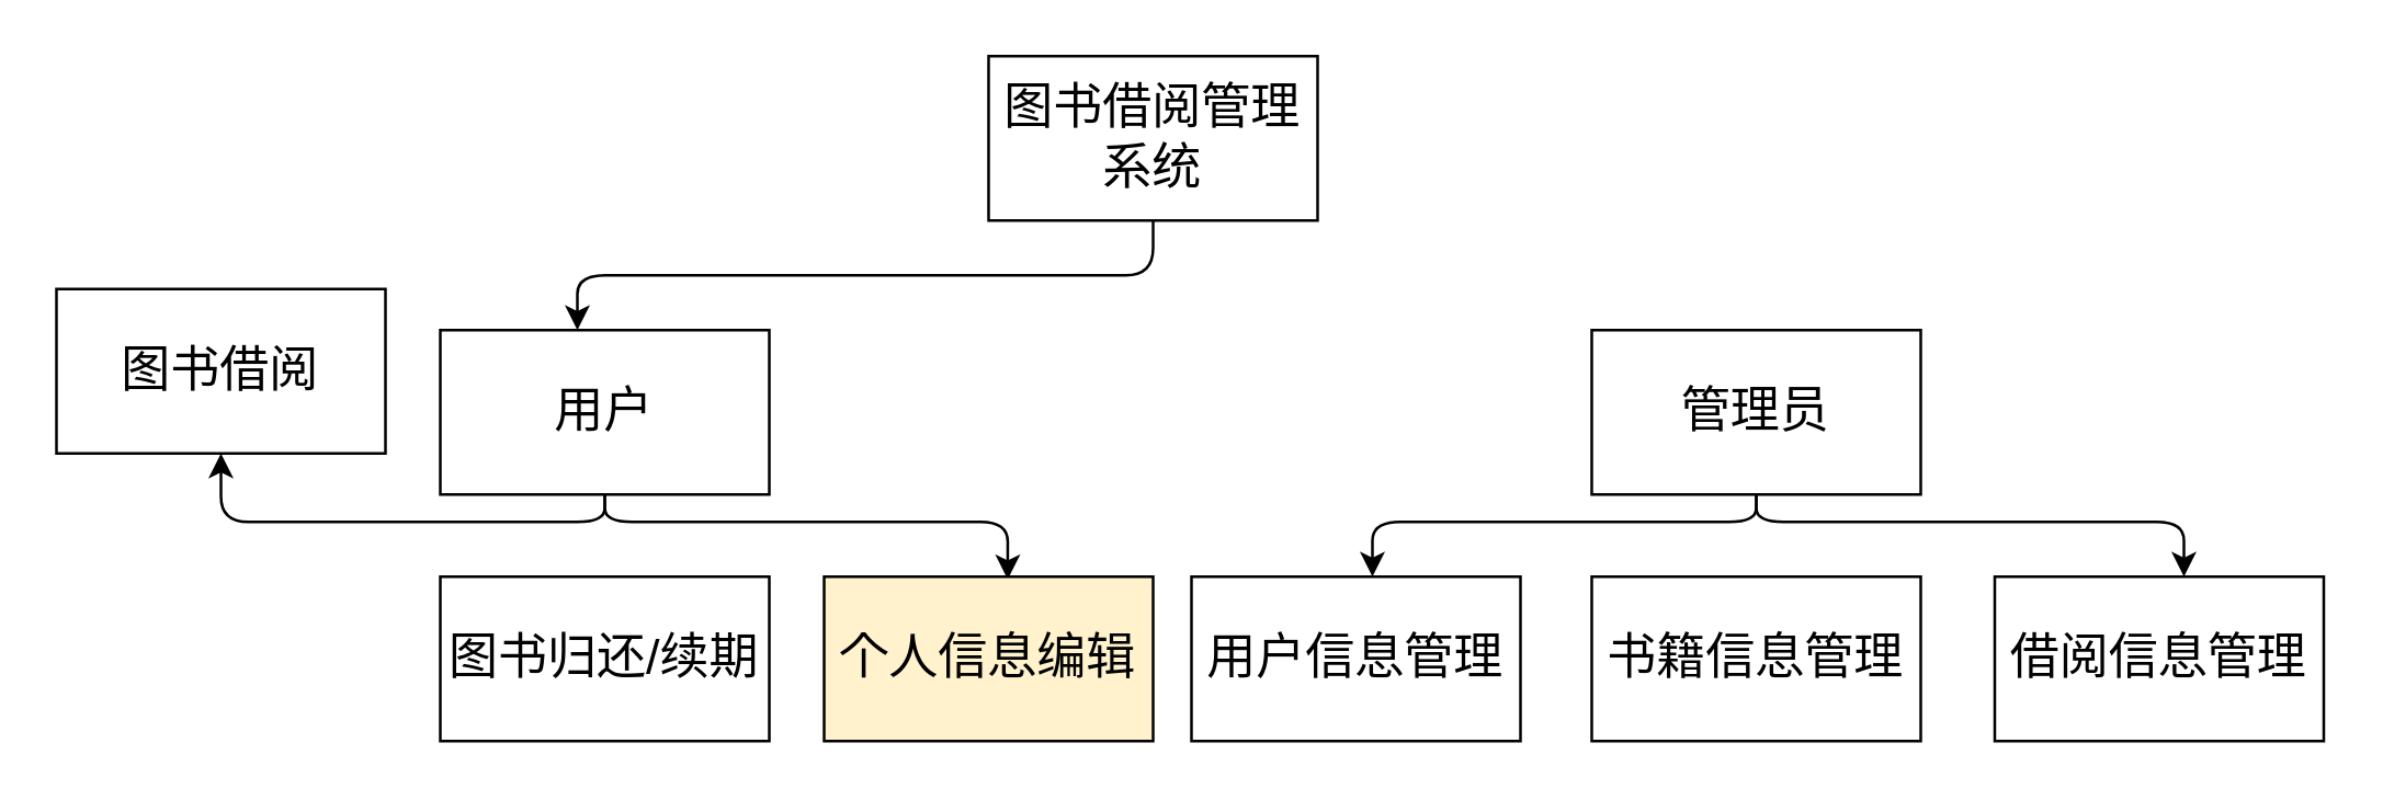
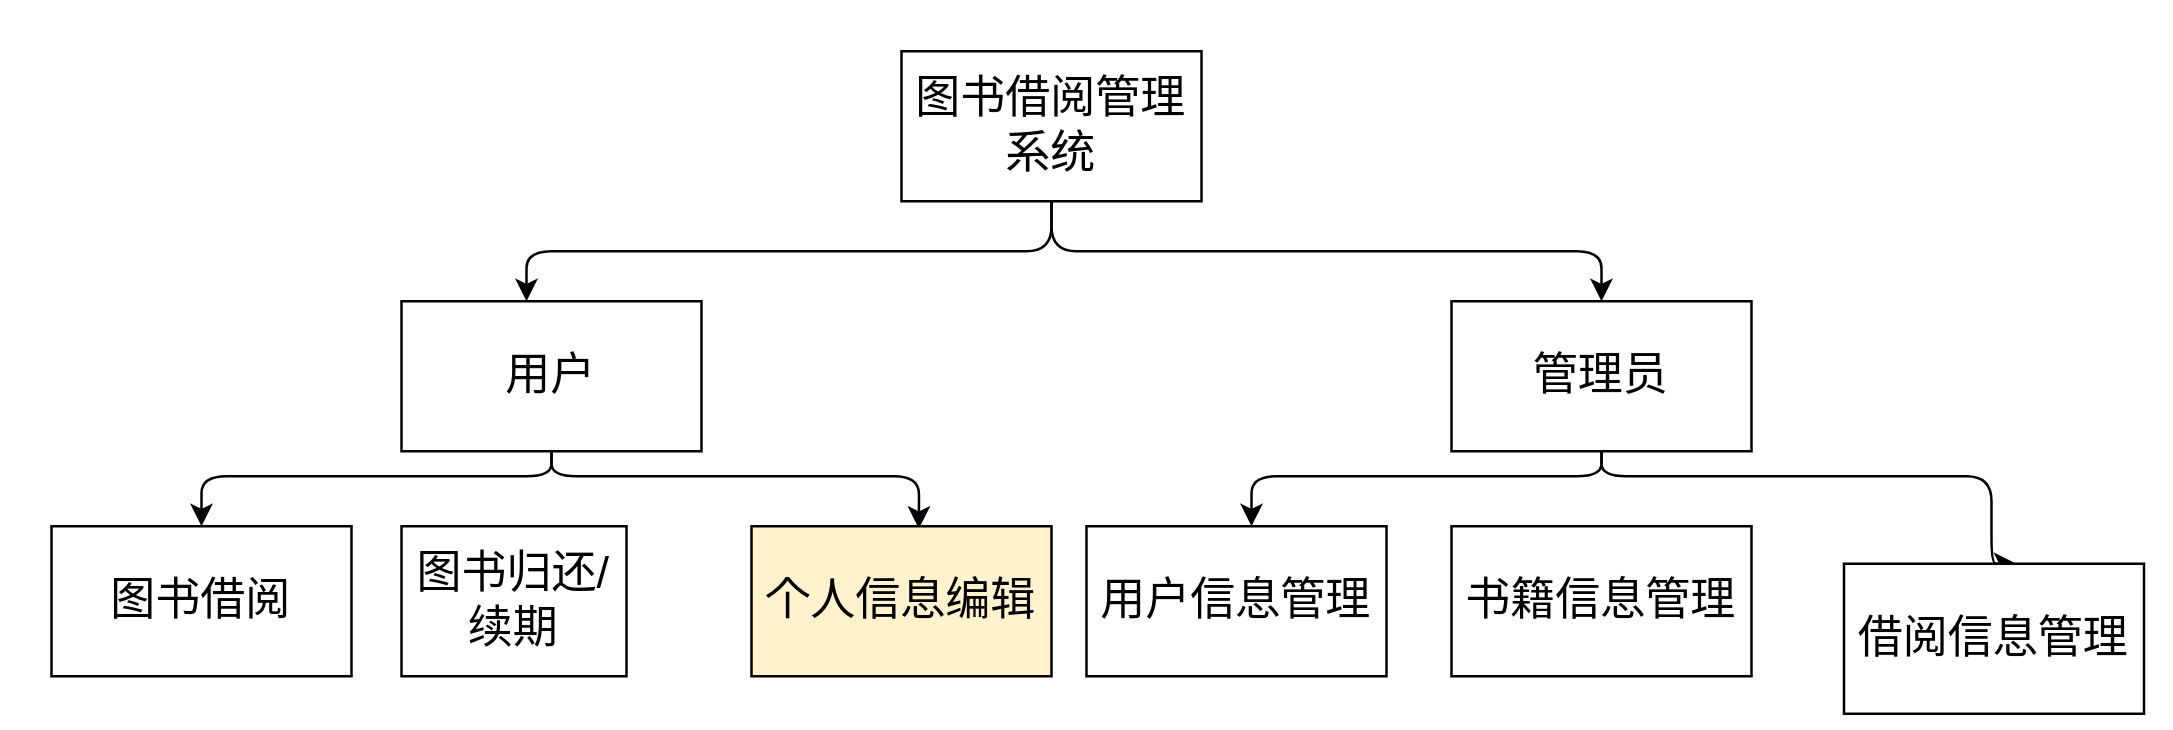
+ <mxCell id="3" style="edgeStyle=orthogonalEdgeStyle;rounded=1;orthogonalLoop=1;jettySize=auto;html=1;entryX=0.5;entryY=0;entryDx=0;entryDy=0;fontSize=18;" edge="1" parent="1" source="4" target="10"><mxGeometry relative="1" as="geometry"><Array as="points"><mxPoint x="420" y="100" /><mxPoint x="640" y="100" /></Array></mxGeometry></mxCell>
- <mxCell id="11" value="图书借阅" style="whiteSpace=wrap;html=1;rounded=0;fontSize=18;" vertex="1" parent="1"><mxGeometry x="20" y="105" width="120" height="60" as="geometry" /></mxCell>
+ <mxCell id="11" value="图书借阅" style="whiteSpace=wrap;html=1;rounded=0;fontSize=18;" vertex="1" parent="1"><mxGeometry y="210" width="120" height="60" as="geometry" x="20" /></mxCell>
- <mxCell id="12" value="图书归还/续期" style="whiteSpace=wrap;html=1;rounded=0;fontSize=18;" vertex="1" parent="1"><mxGeometry x="160" y="210" width="120" height="60" as="geometry" /></mxCell>
+ <mxCell id="12" value="图书归还/续期" style="whiteSpace=wrap;html=1;rounded=0;fontSize=18;" vertex="1" parent="1"><mxGeometry x="160" y="210" width="90" height="60" as="geometry" /></mxCell>
- <mxCell id="16" value="借阅信息管理" style="whiteSpace=wrap;html=1;rounded=0;fontSize=18;" vertex="1" parent="1"><mxGeometry x="727" y="210" width="120" height="60" as="geometry" /></mxCell>
+ <mxCell id="16" value="借阅信息管理" style="whiteSpace=wrap;html=1;rounded=0;fontSize=18;" vertex="1" parent="1"><mxGeometry x="737" y="225" width="120" height="60" as="geometry" /></mxCell>
